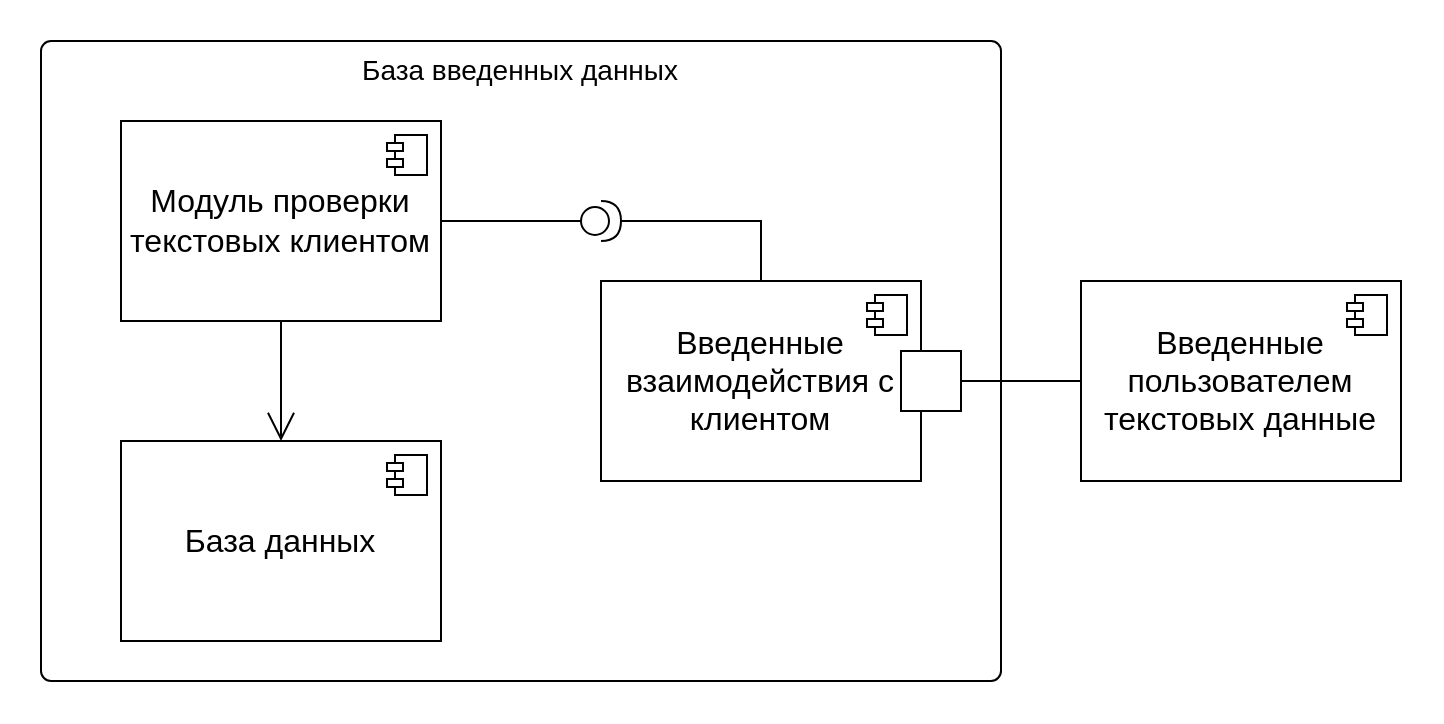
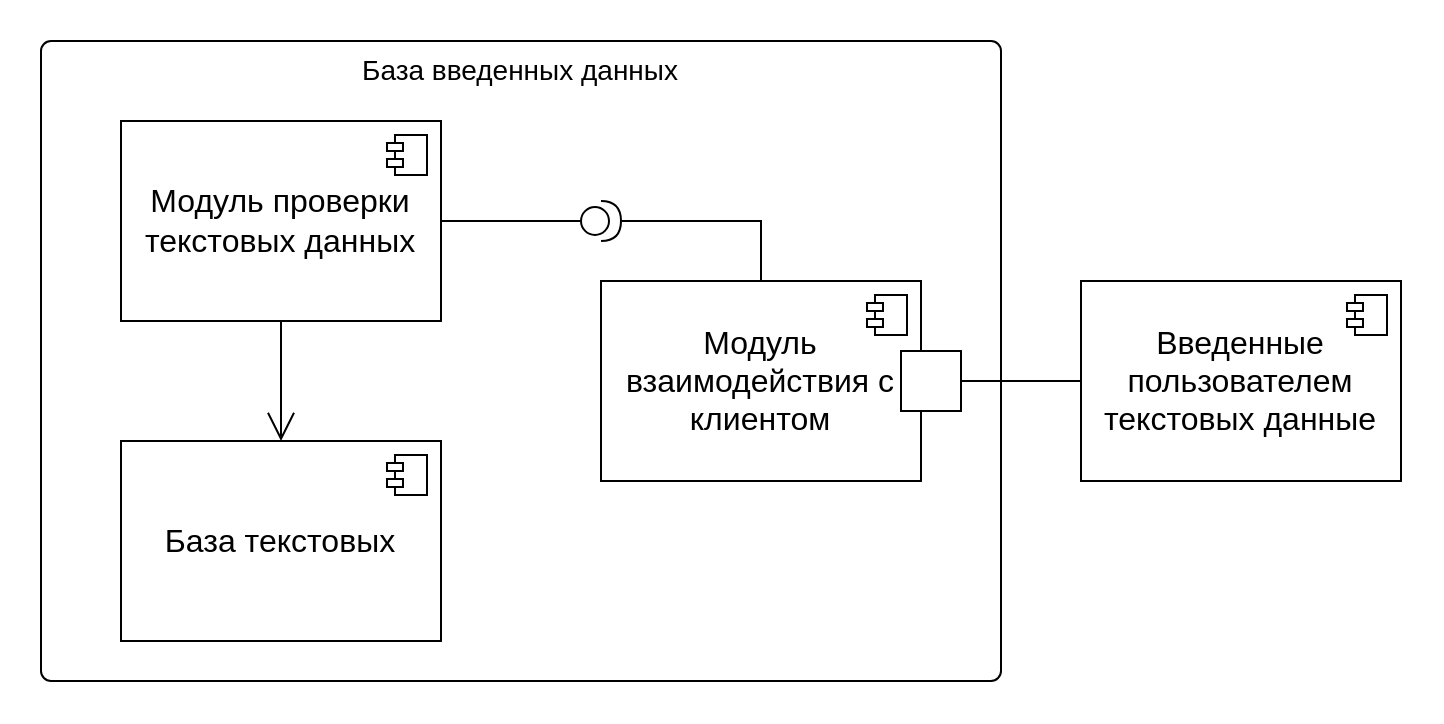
- <mxCell id="3" value="Модуль проверки текстовых клиентом" style="html=1;dropTarget=0;whiteSpace=wrap;fontSize=16;verticalAlign=middle;" parent="2" vertex="1"><mxGeometry x="40" y="40" width="160" height="100" as="geometry" /></mxCell>
+ <mxCell id="3" value="Модуль проверки текстовых данных" style="html=1;dropTarget=0;whiteSpace=wrap;fontSize=16;verticalAlign=middle;" parent="2" vertex="1"><mxGeometry x="40" y="40" width="160" height="100" as="geometry" /></mxCell>
- <mxCell id="12" value="Введенные взаимодействия с клиентом" style="html=1;dropTarget=0;whiteSpace=wrap;fontSize=16;" parent="11" vertex="1"><mxGeometry width="160" height="100" as="geometry" /></mxCell>
+ <mxCell id="12" value="Модуль взаимодействия с клиентом" style="html=1;dropTarget=0;whiteSpace=wrap;fontSize=16;" parent="11" vertex="1"><mxGeometry width="160" height="100" as="geometry" /></mxCell>
- <mxCell id="5" value="База данных" style="html=1;dropTarget=0;whiteSpace=wrap;fontSize=16;" parent="2" vertex="1"><mxGeometry x="40" y="200" width="160" height="100" as="geometry" /></mxCell>
+ <mxCell id="5" value="База текстовых" style="html=1;dropTarget=0;whiteSpace=wrap;fontSize=16;" parent="2" vertex="1"><mxGeometry x="40" y="200" width="160" height="100" as="geometry" /></mxCell>
